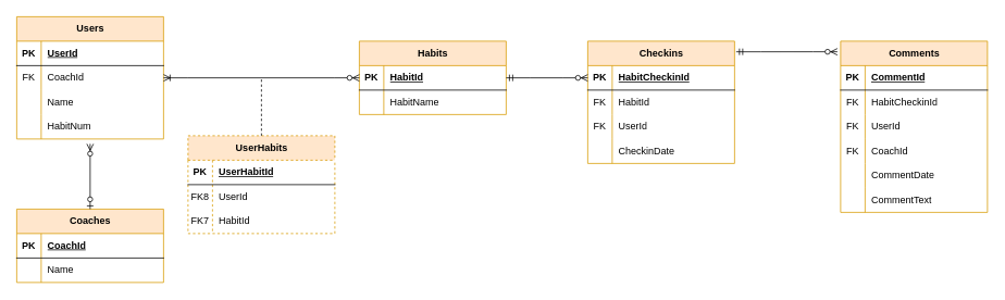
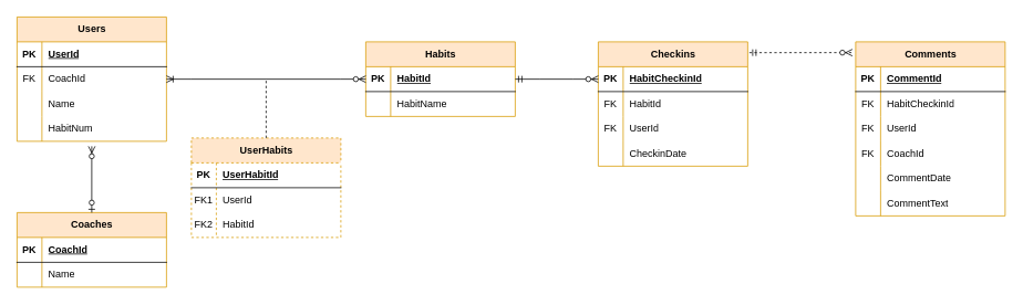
- <mxCell id="75" value="" style="edgeStyle=entityRelationEdgeStyle;fontSize=12;html=1;endArrow=ERzeroToMany;startArrow=ERmandOne;rounded=0;entryX=-0.022;entryY=0.062;entryDx=0;entryDy=0;exitX=1.011;exitY=0.087;exitDx=0;exitDy=0;exitPerimeter=0;entryPerimeter=0;" edge="1" parent="1" source="40" target="53"><mxGeometry width="100" height="100" relative="1" as="geometry"><mxPoint x="910" y="66" as="sourcePoint" /><mxPoint x="550" y="406" as="targetPoint" /><Array as="points"><mxPoint x="810" y="226" /></Array></mxGeometry></mxCell>
+ <mxCell id="75" value="" style="edgeStyle=entityRelationEdgeStyle;fontSize=12;html=1;endArrow=ERzeroToMany;startArrow=ERmandOne;rounded=0;entryX=-0.022;entryY=0.062;entryDx=0;entryDy=0;exitX=1.011;exitY=0.087;exitDx=0;exitDy=0;exitPerimeter=0;entryPerimeter=0;dashed=1;" edge="1" parent="1" source="40" target="53"><mxGeometry width="100" height="100" relative="1" as="geometry"><mxPoint x="910" y="66" as="sourcePoint" /><mxPoint x="550" y="406" as="targetPoint" /><Array as="points"><mxPoint x="810" y="226" /></Array></mxGeometry></mxCell>
- <mxCell id="35" value="FK8" style="shape=partialRectangle;connectable=0;fillColor=none;top=0;left=0;bottom=0;right=0;editable=1;overflow=hidden;whiteSpace=wrap;html=1;" vertex="1" parent="34"><mxGeometry width="30" height="30" as="geometry"><mxRectangle width="30" height="30" as="alternateBounds" /></mxGeometry></mxCell>
+ <mxCell id="35" value="FK1" style="shape=partialRectangle;connectable=0;fillColor=none;top=0;left=0;bottom=0;right=0;editable=1;overflow=hidden;whiteSpace=wrap;html=1;" vertex="1" parent="34"><mxGeometry width="30" height="30" as="geometry"><mxRectangle width="30" height="30" as="alternateBounds" /></mxGeometry></mxCell>
- <mxCell id="38" value="FK7" style="shape=partialRectangle;connectable=0;fillColor=none;top=0;left=0;bottom=0;right=0;editable=1;overflow=hidden;whiteSpace=wrap;html=1;" vertex="1" parent="37"><mxGeometry width="30" height="30" as="geometry"><mxRectangle width="30" height="30" as="alternateBounds" /></mxGeometry></mxCell>
+ <mxCell id="38" value="FK2" style="shape=partialRectangle;connectable=0;fillColor=none;top=0;left=0;bottom=0;right=0;editable=1;overflow=hidden;whiteSpace=wrap;html=1;" vertex="1" parent="37"><mxGeometry width="30" height="30" as="geometry"><mxRectangle width="30" height="30" as="alternateBounds" /></mxGeometry></mxCell>
